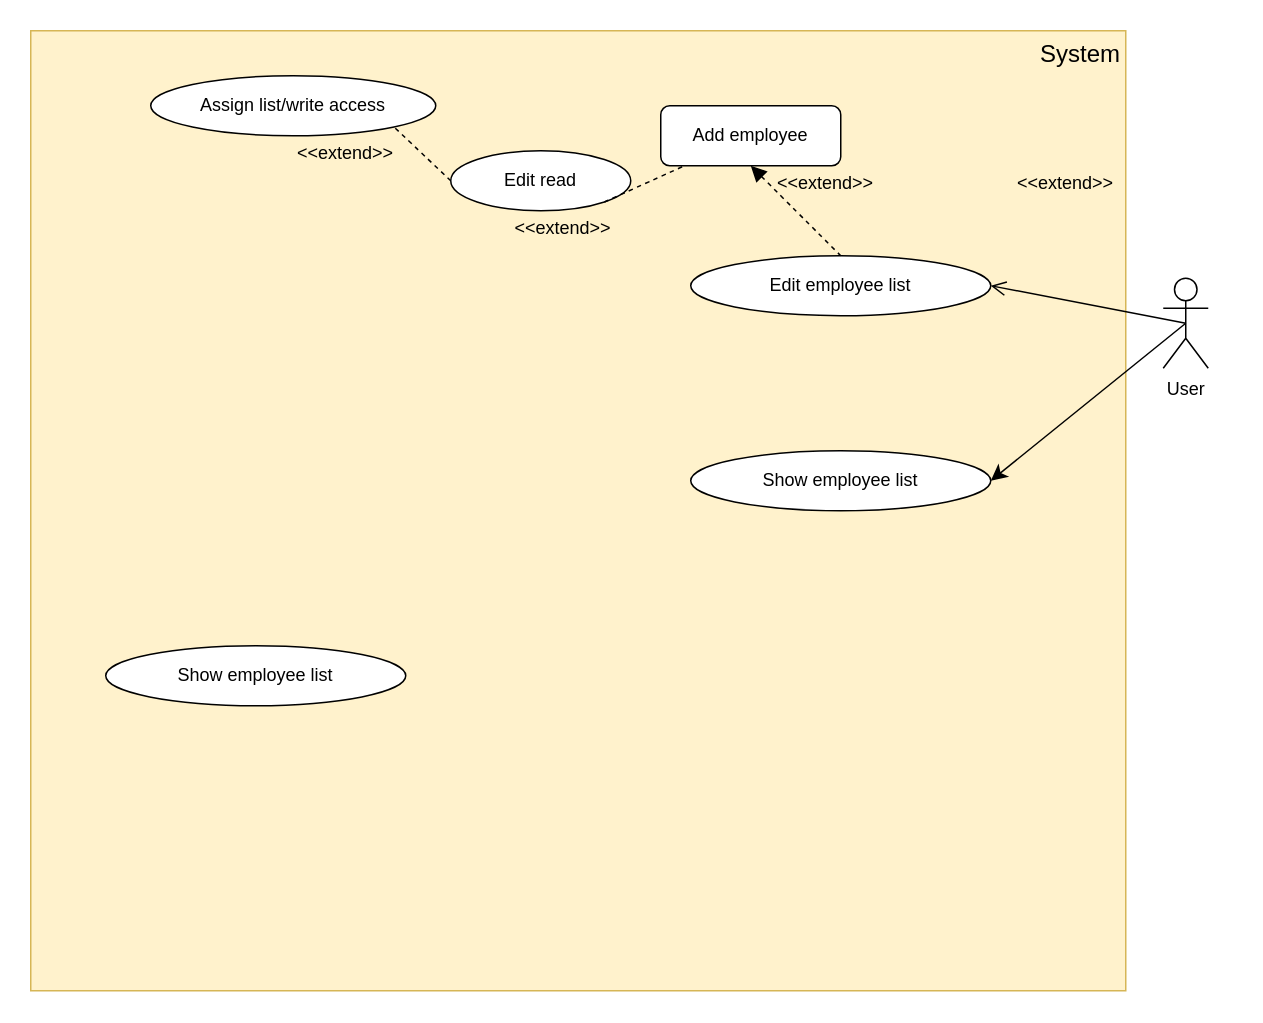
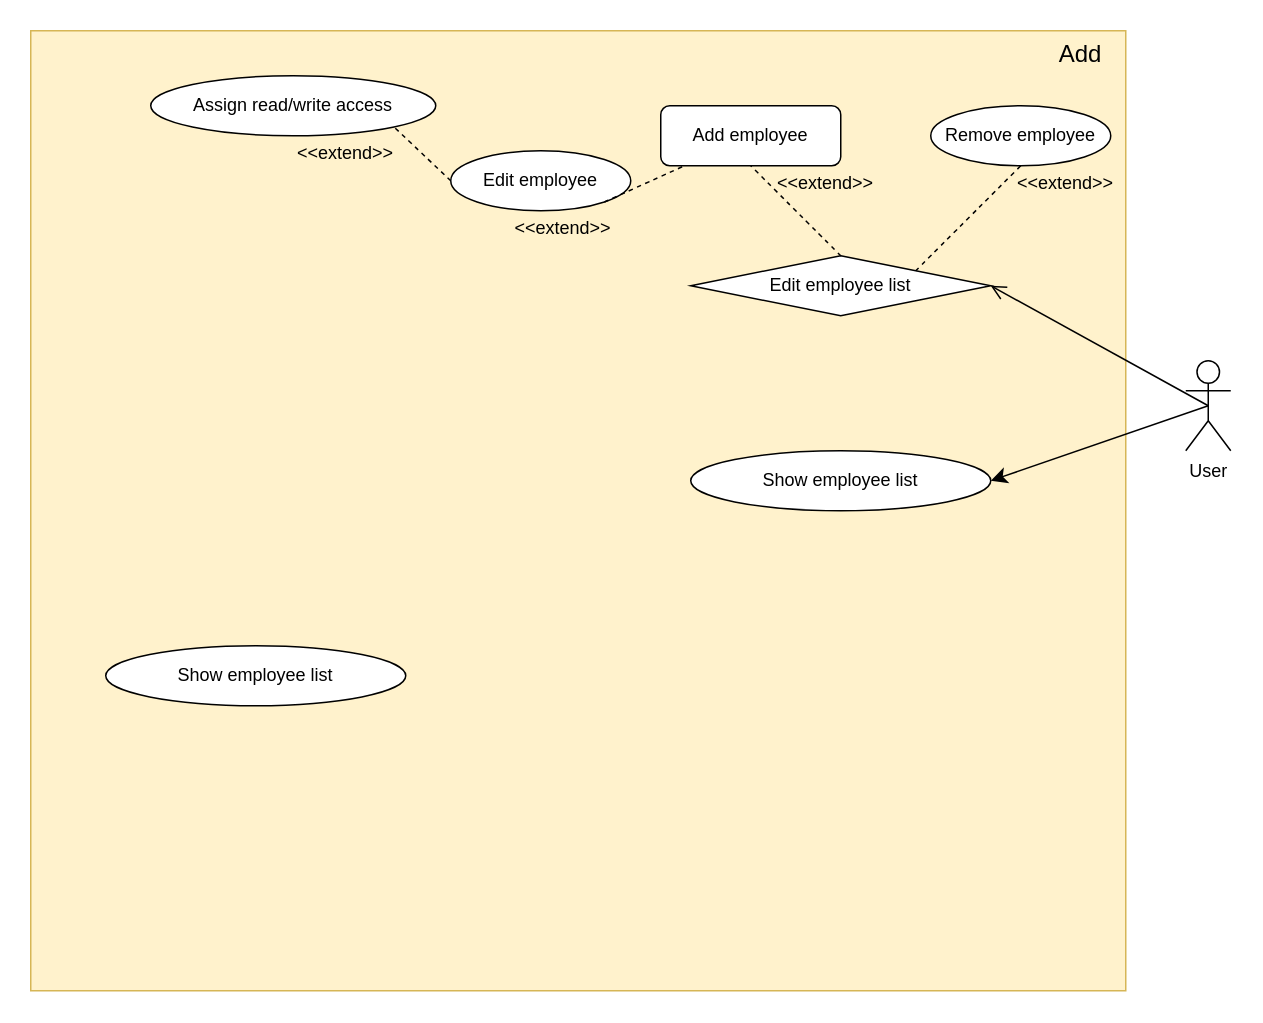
- <mxCell id="3" value="System" style="text;html=1;align=center;verticalAlign=middle;whiteSpace=wrap;rounded=0;fontSize=16;" parent="1" vertex="1"><mxGeometry x="690" width="60" height="30" as="geometry" y="20" /></mxCell>
+ <mxCell id="3" value="Add" style="text;html=1;align=center;verticalAlign=middle;whiteSpace=wrap;rounded=0;fontSize=16;" parent="1" vertex="1"><mxGeometry x="690" width="60" height="30" as="geometry" y="20" /></mxCell>
- <mxCell id="8" value="Assign list/write access" style="ellipse;whiteSpace=wrap;html=1;" parent="1" vertex="1"><mxGeometry x="100" y="50" width="190" height="40" as="geometry" /></mxCell>
+ <mxCell id="8" value="Assign read/write access" style="ellipse;whiteSpace=wrap;html=1;" parent="1" vertex="1"><mxGeometry x="100" y="50" width="190" height="40" as="geometry" /></mxCell>
+ <mxCell id="13" value="Remove employee" style="ellipse;whiteSpace=wrap;html=1;" parent="1" vertex="1"><mxGeometry x="620" y="70" width="120" height="40" as="geometry" /></mxCell>
- <mxCell id="12" value="" style="endArrow=block;dashed=1;html=1;rounded=0;fontSize=12;startSize=8;endSize=8;curved=1;entryX=0.5;entryY=1;entryDx=0;entryDy=0;exitX=0.5;exitY=0;exitDx=0;exitDy=0;" parent="1" source="9" target="11" edge="1"><mxGeometry width="50" height="50" relative="1" as="geometry"><mxPoint x="420" y="200" as="sourcePoint" /><mxPoint x="470" y="150" as="targetPoint" /></mxGeometry></mxCell>
+ <mxCell id="12" value="" style="endArrow=none;dashed=1;html=1;rounded=0;fontSize=12;startSize=8;endSize=8;curved=1;entryX=0.5;entryY=1;entryDx=0;entryDy=0;exitX=0.5;exitY=0;exitDx=0;exitDy=0;" parent="1" source="9" target="11" edge="1"><mxGeometry width="50" height="50" relative="1" as="geometry"><mxPoint x="420" y="200" as="sourcePoint" /><mxPoint x="470" y="150" as="targetPoint" /></mxGeometry></mxCell>
- <mxCell id="15" value="&lt;div&gt;Edit read&lt;/div&gt;" style="ellipse;whiteSpace=wrap;html=1;" parent="1" vertex="1"><mxGeometry x="300" y="100" width="120" height="40" as="geometry" /></mxCell>
+ <mxCell id="15" value="&lt;div&gt;Edit employee&lt;/div&gt;" style="ellipse;whiteSpace=wrap;html=1;" parent="1" vertex="1"><mxGeometry x="300" y="100" width="120" height="40" as="geometry" /></mxCell>
+ <mxCell id="14" value="" style="endArrow=none;dashed=1;html=1;rounded=0;fontSize=12;startSize=8;endSize=8;curved=1;entryX=0.5;entryY=1;entryDx=0;entryDy=0;exitX=1;exitY=0;exitDx=0;exitDy=0;" parent="1" source="9" target="13" edge="1"><mxGeometry width="50" height="50" relative="1" as="geometry"><mxPoint x="400" y="240" as="sourcePoint" /><mxPoint x="450" y="190" as="targetPoint" /></mxGeometry></mxCell>
- <mxCell id="9" value="Edit employee list" style="ellipse;whiteSpace=wrap;html=1;" parent="1" vertex="1"><mxGeometry x="460" y="170" width="200" height="40" as="geometry" /></mxCell>
+ <mxCell id="9" value="Edit employee list" style="rhombus;whiteSpace=wrap;html=1;" parent="1" vertex="1"><mxGeometry x="460" y="170" width="200" height="40" as="geometry" /></mxCell>
- <mxCell id="6" value="&lt;div&gt;User&lt;br&gt;&lt;/div&gt;" style="shape=umlActor;verticalLabelPosition=bottom;verticalAlign=top;html=1;outlineConnect=0;" parent="1" vertex="1"><mxGeometry x="775" y="185" width="30" height="60" as="geometry" /></mxCell>
+ <mxCell id="6" value="&lt;div&gt;User&lt;br&gt;&lt;/div&gt;" style="shape=umlActor;verticalLabelPosition=bottom;verticalAlign=top;html=1;outlineConnect=0;" parent="1" vertex="1"><mxGeometry x="790" y="240" width="30" height="60" as="geometry" /></mxCell>
